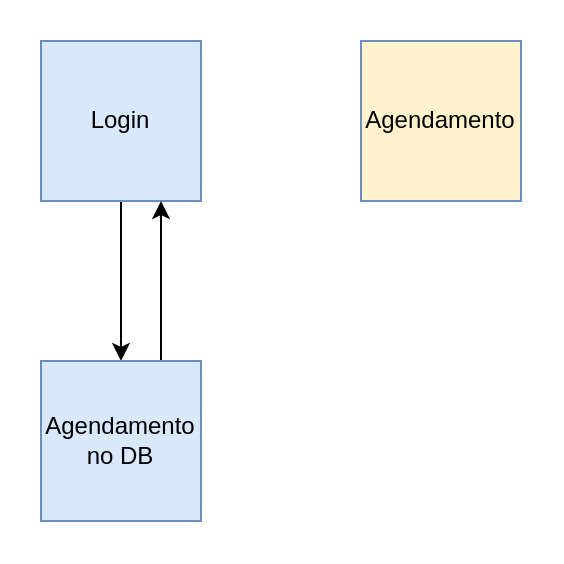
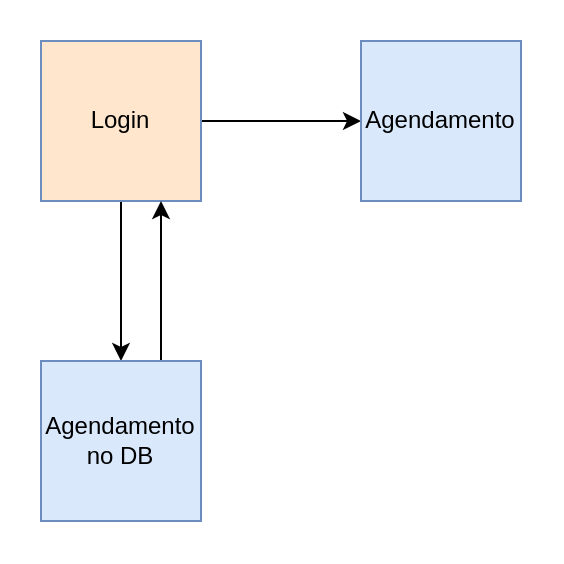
- <mxCell id="4" value="Login" style="whiteSpace=wrap;html=1;aspect=fixed;fillColor=#dae8fc;strokeColor=#6c8ebf;" vertex="1" parent="1"><mxGeometry x="20" y="20" width="80" height="80" as="geometry" /></mxCell>
+ <mxCell id="4" value="Login" style="whiteSpace=wrap;html=1;aspect=fixed;fillColor=#ffe6cc;strokeColor=#6c8ebf;" vertex="1" parent="1"><mxGeometry x="20" y="20" width="80" height="80" as="geometry" /></mxCell>
+ <mxCell id="3" value="" style="edgeStyle=orthogonalEdgeStyle;rounded=0;orthogonalLoop=1;jettySize=auto;html=1;" edge="1" parent="1" source="4" target="7"><mxGeometry relative="1" as="geometry" /></mxCell>
- <mxCell id="7" value="Agendamento" style="whiteSpace=wrap;html=1;aspect=fixed;fillColor=#fff2cc;strokeColor=#6c8ebf;" vertex="1" parent="1"><mxGeometry x="180" y="20" width="80" height="80" as="geometry" /></mxCell>
+ <mxCell id="7" value="Agendamento" style="whiteSpace=wrap;html=1;aspect=fixed;fillColor=#dae8fc;strokeColor=#6c8ebf;" vertex="1" parent="1"><mxGeometry x="180" y="20" width="80" height="80" as="geometry" /></mxCell>
